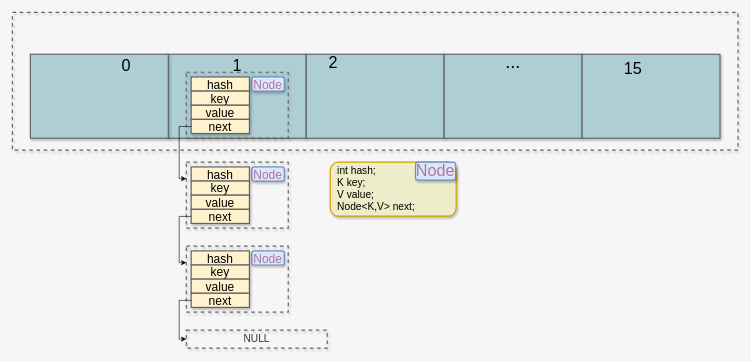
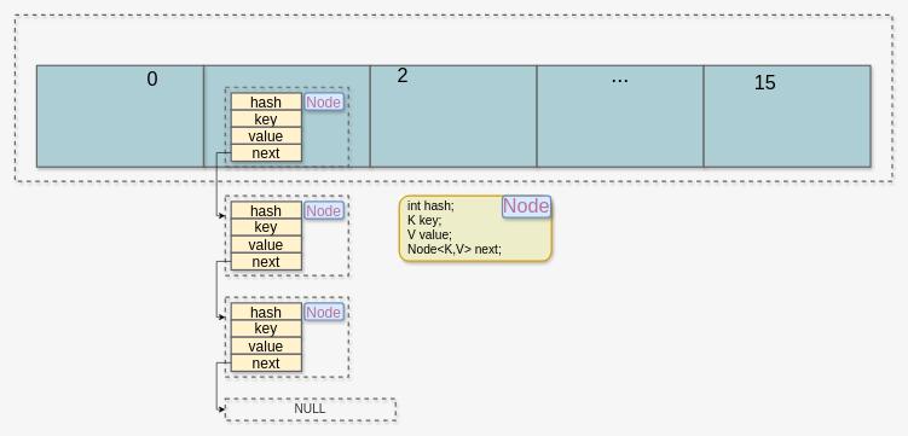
- <mxCell id="7" value="1" style="text;html=1;strokeColor=none;fillColor=none;align=center;verticalAlign=middle;whiteSpace=wrap;rounded=0;shadow=1;glass=0;sketch=0;fontSize=27;" parent="1" vertex="1"><mxGeometry x="375" y="100" width="40" height="20" as="geometry" /></mxCell>
